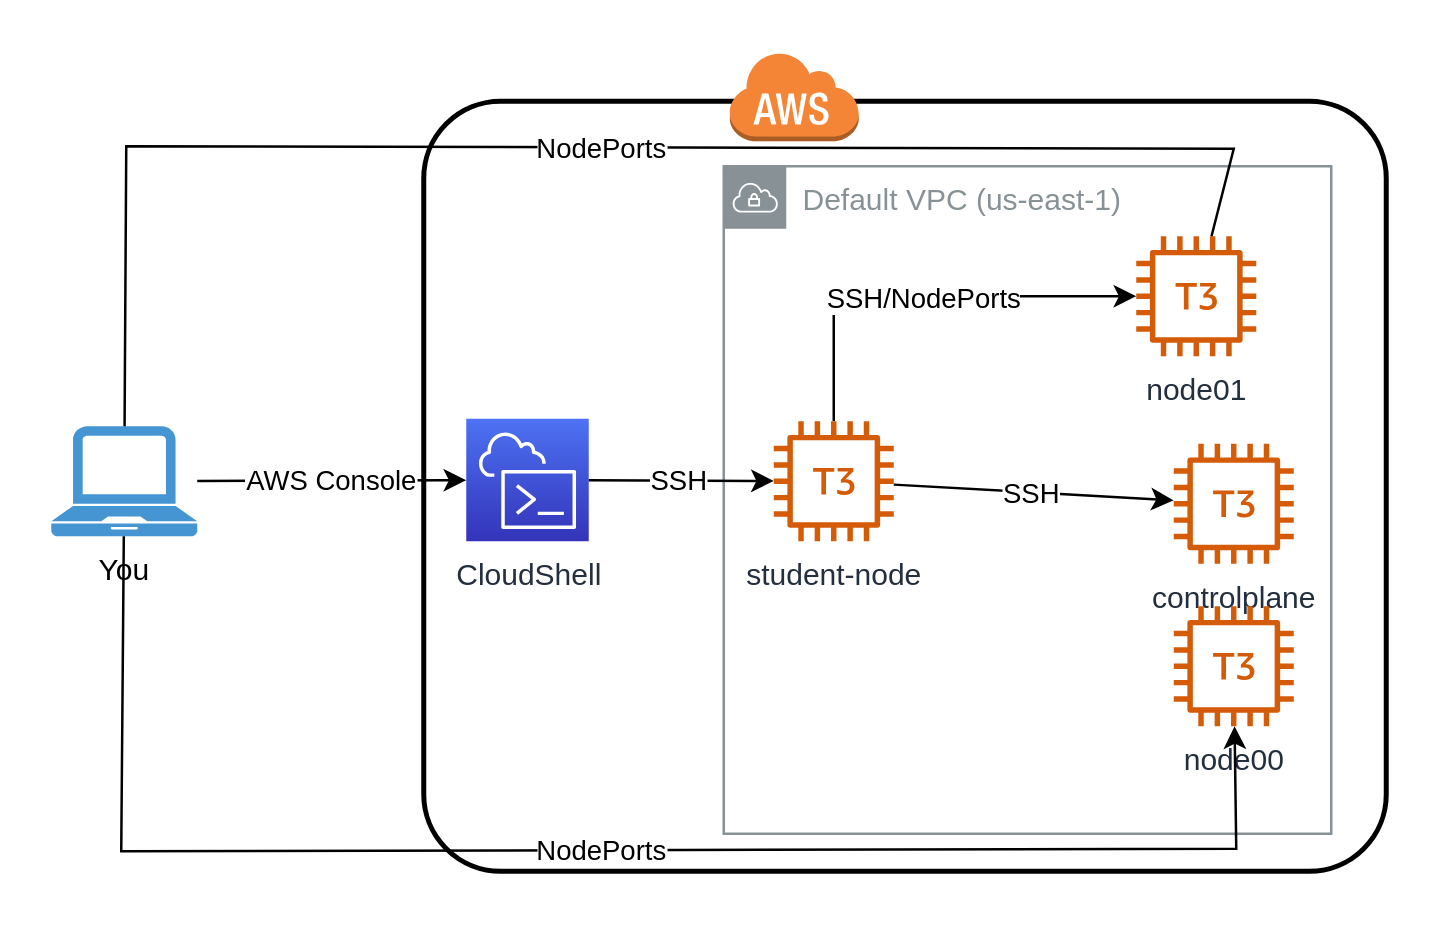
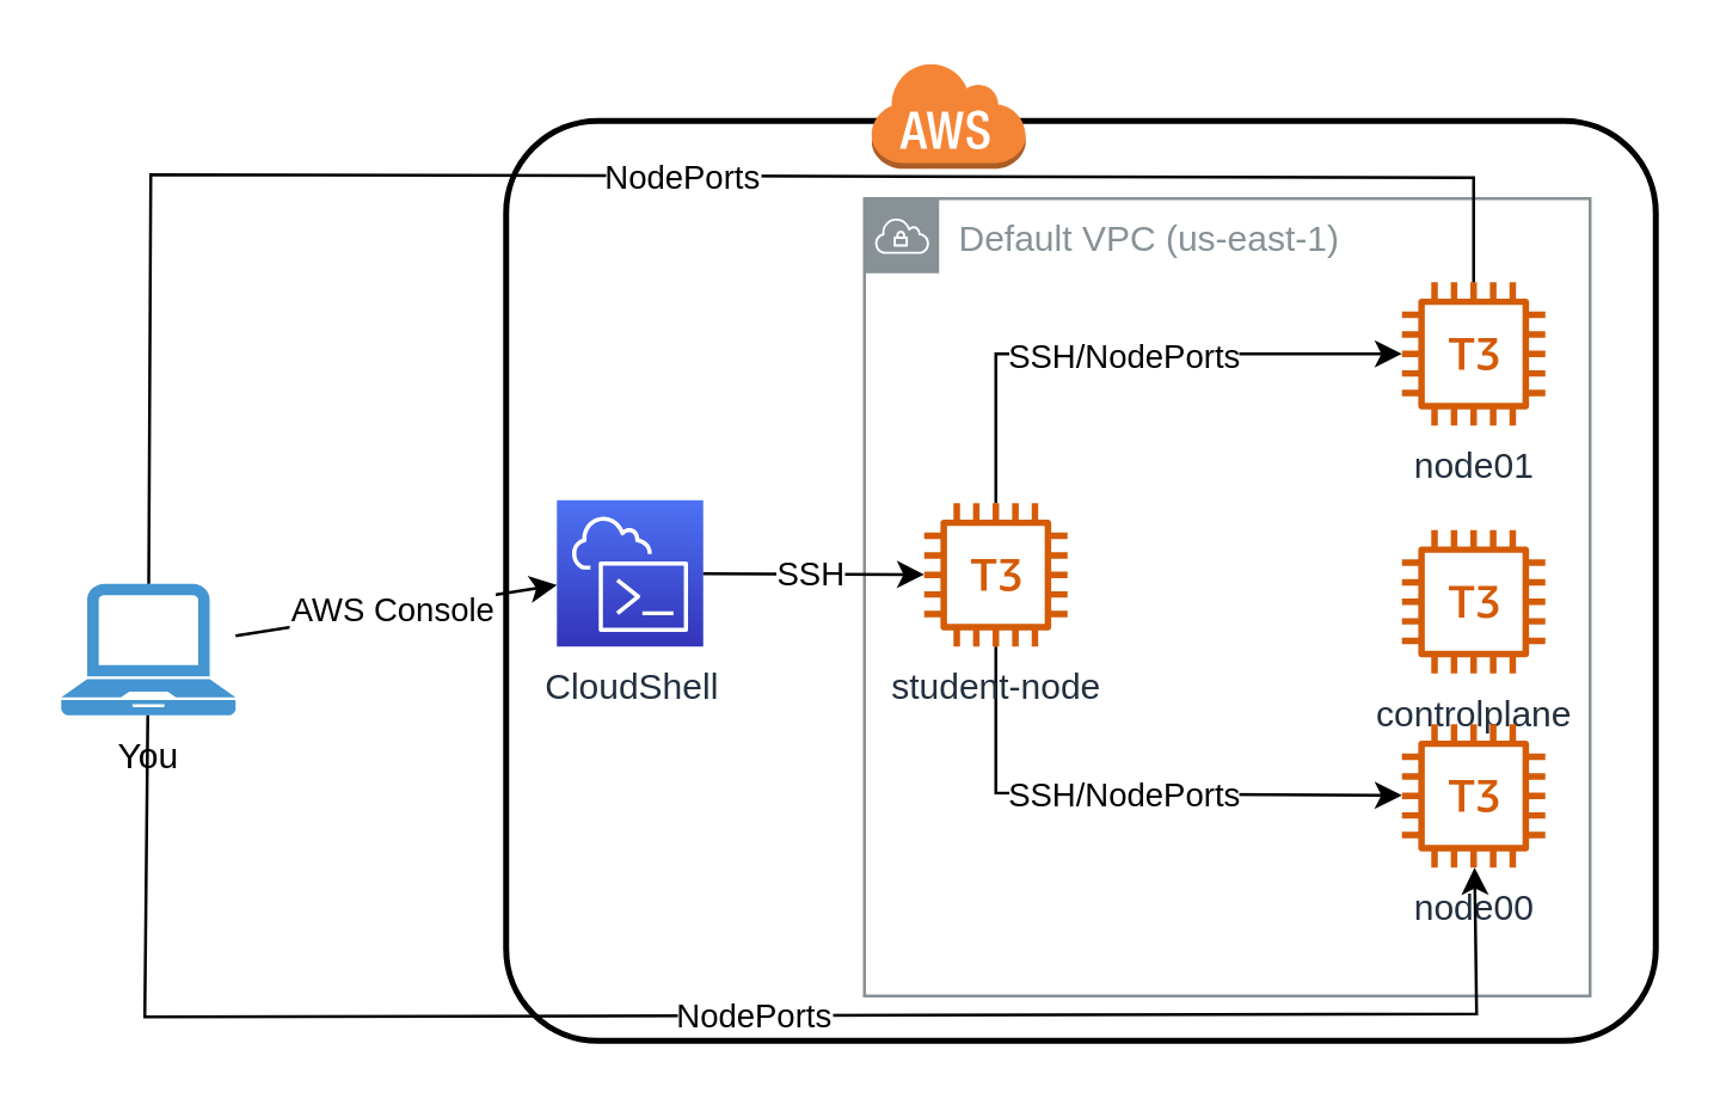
- <mxCell id="6" value="node01" style="sketch=0;outlineConnect=0;fontColor=#232F3E;gradientColor=none;fillColor=#D45B07;strokeColor=none;dashed=0;verticalLabelPosition=bottom;verticalAlign=top;align=center;html=1;fontSize=12;fontStyle=0;aspect=fixed;pointerEvents=1;shape=mxgraph.aws4.t3_instance;" parent="1" vertex="1"><mxGeometry x="454" y="94" width="48" height="48" as="geometry" /></mxCell>
+ <mxCell id="6" value="node01" style="sketch=0;outlineConnect=0;fontColor=#232F3E;gradientColor=none;fillColor=#D45B07;strokeColor=none;dashed=0;verticalLabelPosition=bottom;verticalAlign=top;align=center;html=1;fontSize=12;fontStyle=0;aspect=fixed;pointerEvents=1;shape=mxgraph.aws4.t3_instance;" parent="1" vertex="1"><mxGeometry x="469" y="94" width="48" height="48" as="geometry" /></mxCell>
- <mxCell id="18" value="You" style="pointerEvents=1;shadow=0;dashed=0;html=1;strokeColor=none;fillColor=#4495D1;labelPosition=center;verticalLabelPosition=bottom;verticalAlign=top;align=center;outlineConnect=0;shape=mxgraph.veeam.laptop;" vertex="1" parent="1"><mxGeometry x="20" y="170" width="58.4" height="44" as="geometry" /></mxCell>
+ <mxCell id="18" value="You" style="pointerEvents=1;shadow=0;dashed=0;html=1;strokeColor=none;fillColor=#4495D1;labelPosition=center;verticalLabelPosition=bottom;verticalAlign=top;align=center;outlineConnect=0;shape=mxgraph.veeam.laptop;" vertex="1" parent="1"><mxGeometry x="20" y="195" width="58.4" height="44" as="geometry" /></mxCell>
- <mxCell id="9" value="" style="endArrow=classic;html=1;rounded=0;" parent="1" target="7" edge="1" source="15"><mxGeometry relative="1" as="geometry"><mxPoint x="343" y="189.71" as="sourcePoint" /><mxPoint x="443" y="189.71" as="targetPoint" /></mxGeometry></mxCell>
- <mxCell id="10" value="SSH" style="edgeLabel;resizable=0;html=1;align=center;verticalAlign=middle;" parent="9" connectable="0" vertex="1"><mxGeometry relative="1" as="geometry"><mxPoint x="-1" as="offset" /></mxGeometry></mxCell>
+ <mxCell id="13" value="" style="endArrow=classic;html=1;rounded=0;" parent="1" source="15" target="8" edge="1"><mxGeometry relative="1" as="geometry"><mxPoint x="273" y="353" as="sourcePoint" /><mxPoint x="427" y="187" as="targetPoint" /><Array as="points"><mxPoint x="333" y="265" /></Array></mxGeometry></mxCell>
+ <mxCell id="14" value="SSH/NodePorts" style="edgeLabel;resizable=0;html=1;align=center;verticalAlign=middle;" parent="13" connectable="0" vertex="1"><mxGeometry relative="1" as="geometry"><mxPoint x="-1" as="offset" /></mxGeometry></mxCell>
